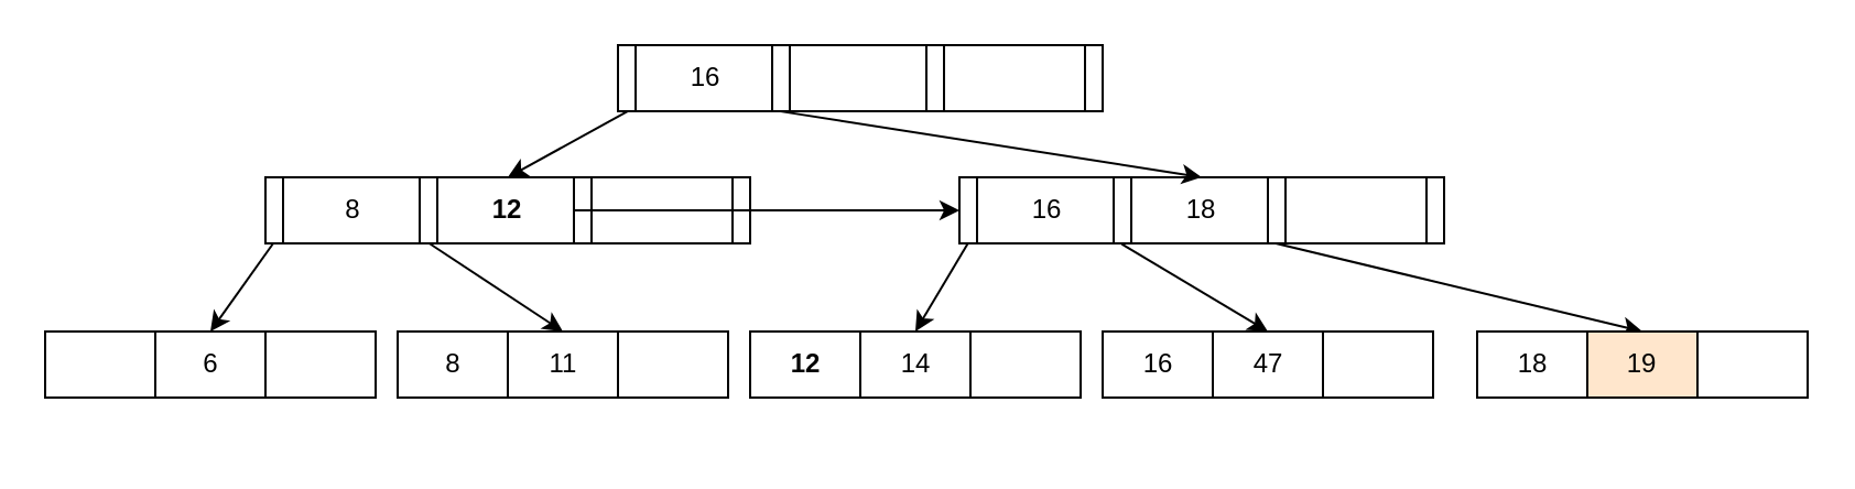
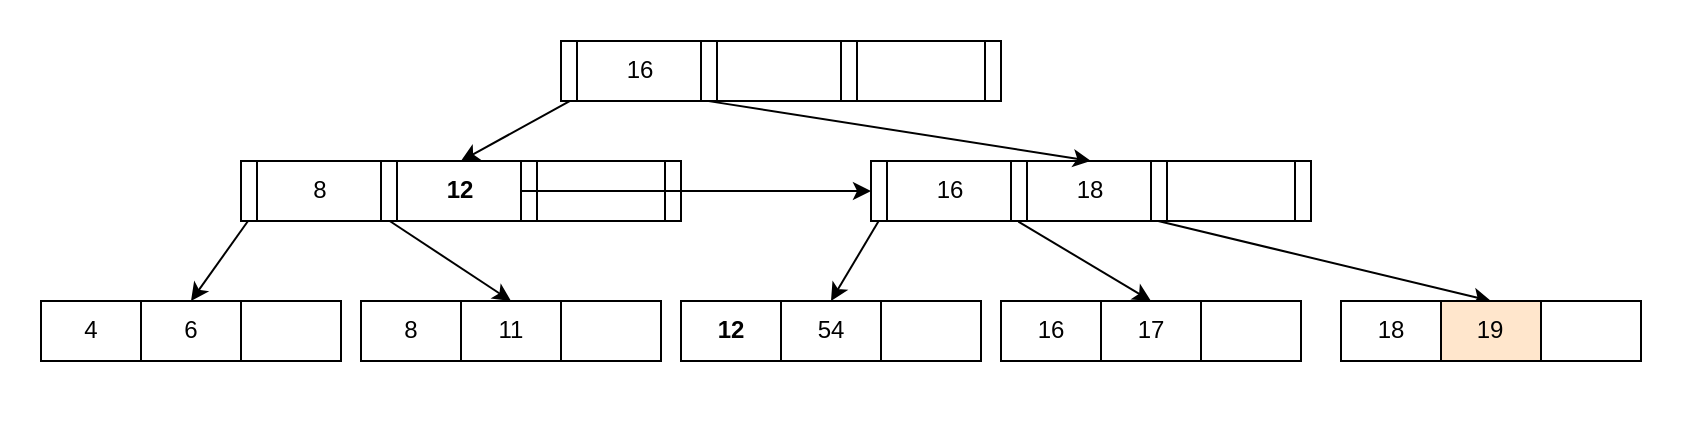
+ <mxCell id="40" value="4" style="text;html=1;align=center;verticalAlign=middle;whiteSpace=wrap;rounded=0;" vertex="1" parent="38"><mxGeometry x="2.5" width="45" height="30" as="geometry" /></mxCell>
- <mxCell id="47" value="14" style="text;html=1;align=center;verticalAlign=middle;whiteSpace=wrap;rounded=0;" vertex="1" parent="45"><mxGeometry x="2.5" width="45" height="30" as="geometry" /></mxCell>
+ <mxCell id="47" value="54" style="text;html=1;align=center;verticalAlign=middle;whiteSpace=wrap;rounded=0;" vertex="1" parent="45"><mxGeometry x="2.5" width="45" height="30" as="geometry" /></mxCell>
- <mxCell id="56" value="47" style="text;html=1;align=center;verticalAlign=middle;whiteSpace=wrap;rounded=0;" vertex="1" parent="54"><mxGeometry x="2.5" width="45" height="30" as="geometry" /></mxCell>
+ <mxCell id="56" value="17" style="text;html=1;align=center;verticalAlign=middle;whiteSpace=wrap;rounded=0;" vertex="1" parent="54"><mxGeometry x="2.5" width="45" height="30" as="geometry" /></mxCell>
